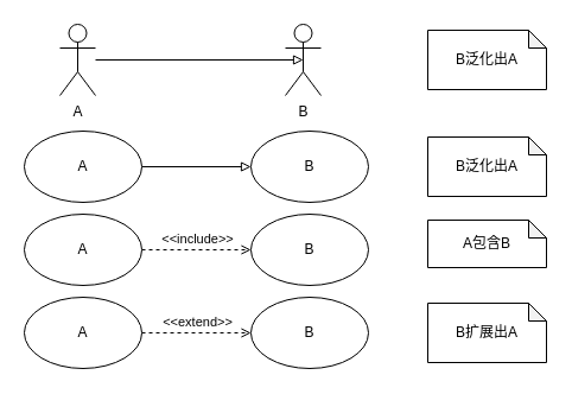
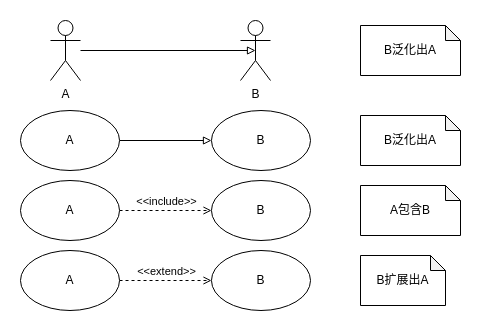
- <mxCell id="17" value="A包含B" style="shape=note;whiteSpace=wrap;html=1;backgroundOutline=1;darkOpacity=0.05;size=15;" parent="1" vertex="1"><mxGeometry x="360" y="185" width="100" height="40" as="geometry" /></mxCell>
+ <mxCell id="17" value="A包含B" style="shape=note;whiteSpace=wrap;html=1;backgroundOutline=1;darkOpacity=0.05;size=15;" parent="1" vertex="1"><mxGeometry x="360" y="185" width="100" height="50" as="geometry" /></mxCell>
- <mxCell id="18" value="B扩展出A" style="shape=note;whiteSpace=wrap;html=1;backgroundOutline=1;darkOpacity=0.05;size=15;" parent="1" vertex="1"><mxGeometry x="360" y="255" width="100" height="50" as="geometry" /></mxCell>
+ <mxCell id="18" value="B扩展出A" style="shape=note;whiteSpace=wrap;html=1;backgroundOutline=1;darkOpacity=0.05;size=15;" parent="1" vertex="1"><mxGeometry x="360" y="255" width="85" height="50" as="geometry" /></mxCell>
